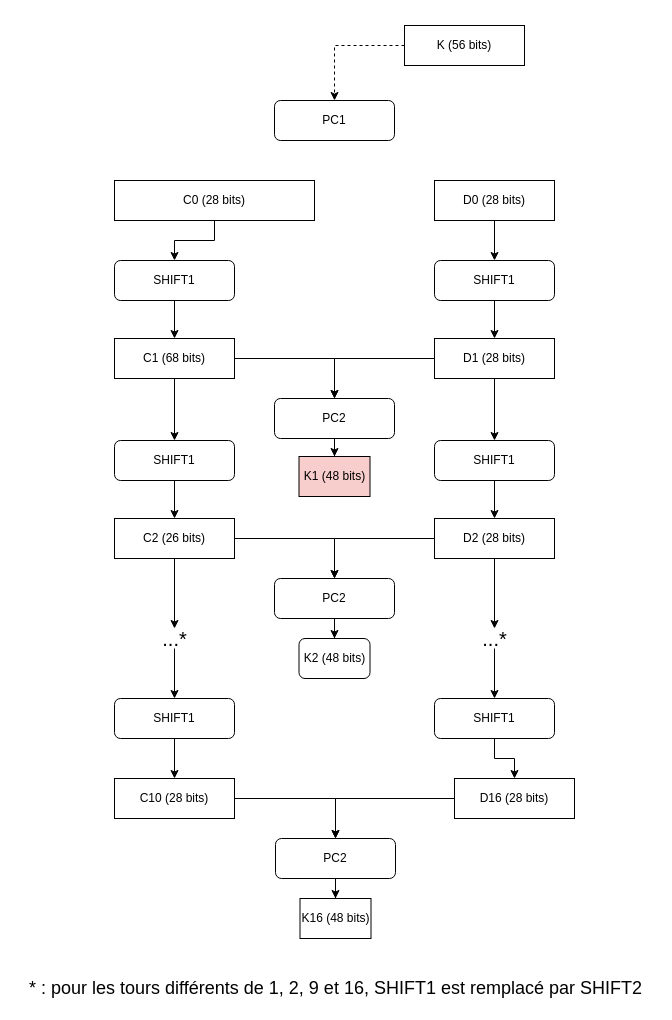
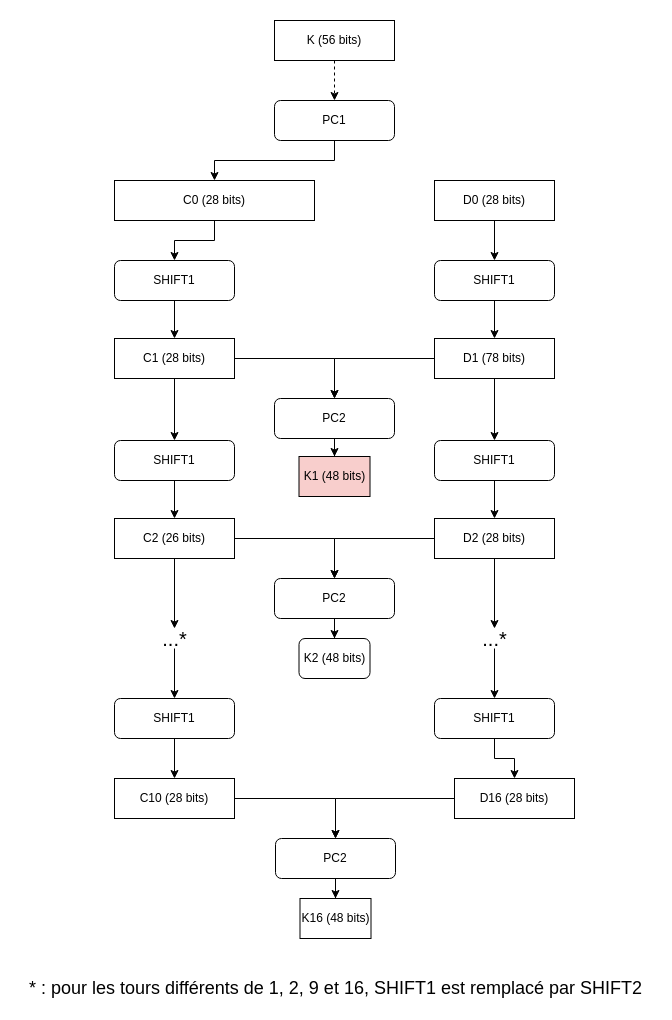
- <mxCell id="4" value="K (56 bits)" style="rounded=0;whiteSpace=wrap;html=1;" vertex="1" parent="1"><mxGeometry x="404" y="25" width="120" height="40" as="geometry" /></mxCell>
+ <mxCell id="4" value="K (56 bits)" style="rounded=0;whiteSpace=wrap;html=1;" vertex="1" parent="1"><mxGeometry x="274" y="20" width="120" height="40" as="geometry" /></mxCell>
+ <mxCell id="2" style="edgeStyle=orthogonalEdgeStyle;rounded=0;orthogonalLoop=1;jettySize=auto;html=1;exitX=0.5;exitY=1;exitDx=0;exitDy=0;" edge="1" parent="1" source="9" target="8"><mxGeometry relative="1" as="geometry" /></mxCell>
- <mxCell id="22" value="C1 (68 bits)" style="rounded=0;whiteSpace=wrap;html=1;" vertex="1" parent="1"><mxGeometry x="114" y="338" width="120" height="40" as="geometry" /></mxCell>
+ <mxCell id="22" value="C1 (28 bits)" style="rounded=0;whiteSpace=wrap;html=1;" vertex="1" parent="1"><mxGeometry x="114" y="338" width="120" height="40" as="geometry" /></mxCell>
- <mxCell id="20" value="D1 (28 bits)" style="rounded=0;whiteSpace=wrap;html=1;" vertex="1" parent="1"><mxGeometry x="434" y="338" width="120" height="40" as="geometry" /></mxCell>
+ <mxCell id="20" value="D1 (78 bits)" style="rounded=0;whiteSpace=wrap;html=1;" vertex="1" parent="1"><mxGeometry x="434" y="338" width="120" height="40" as="geometry" /></mxCell>
